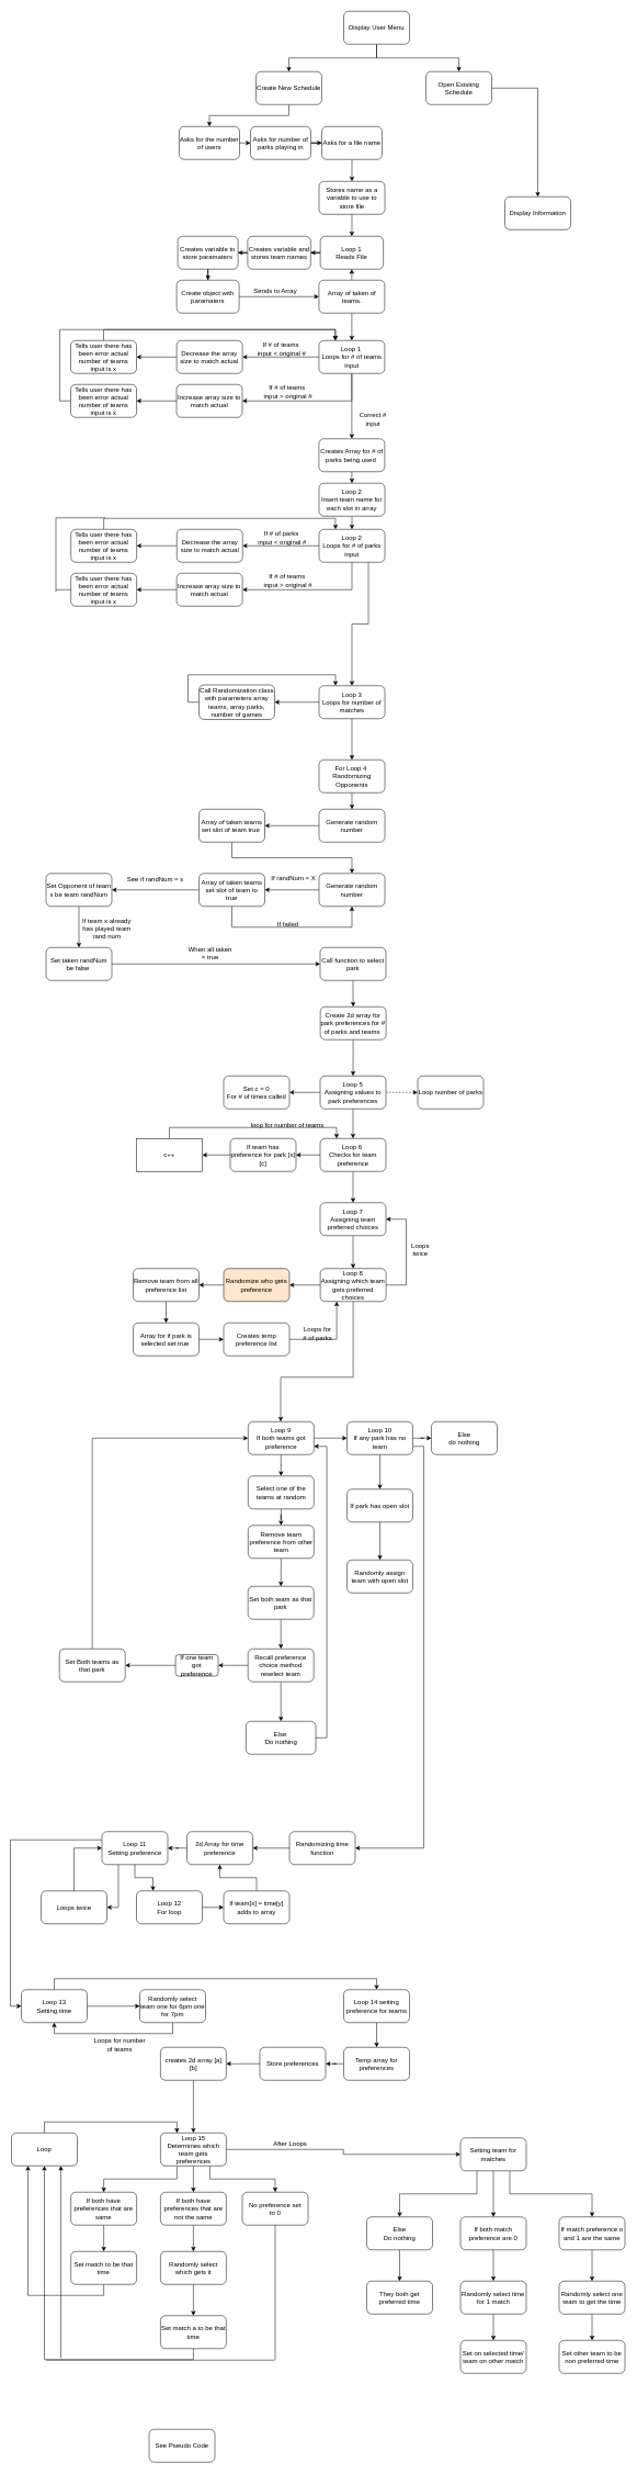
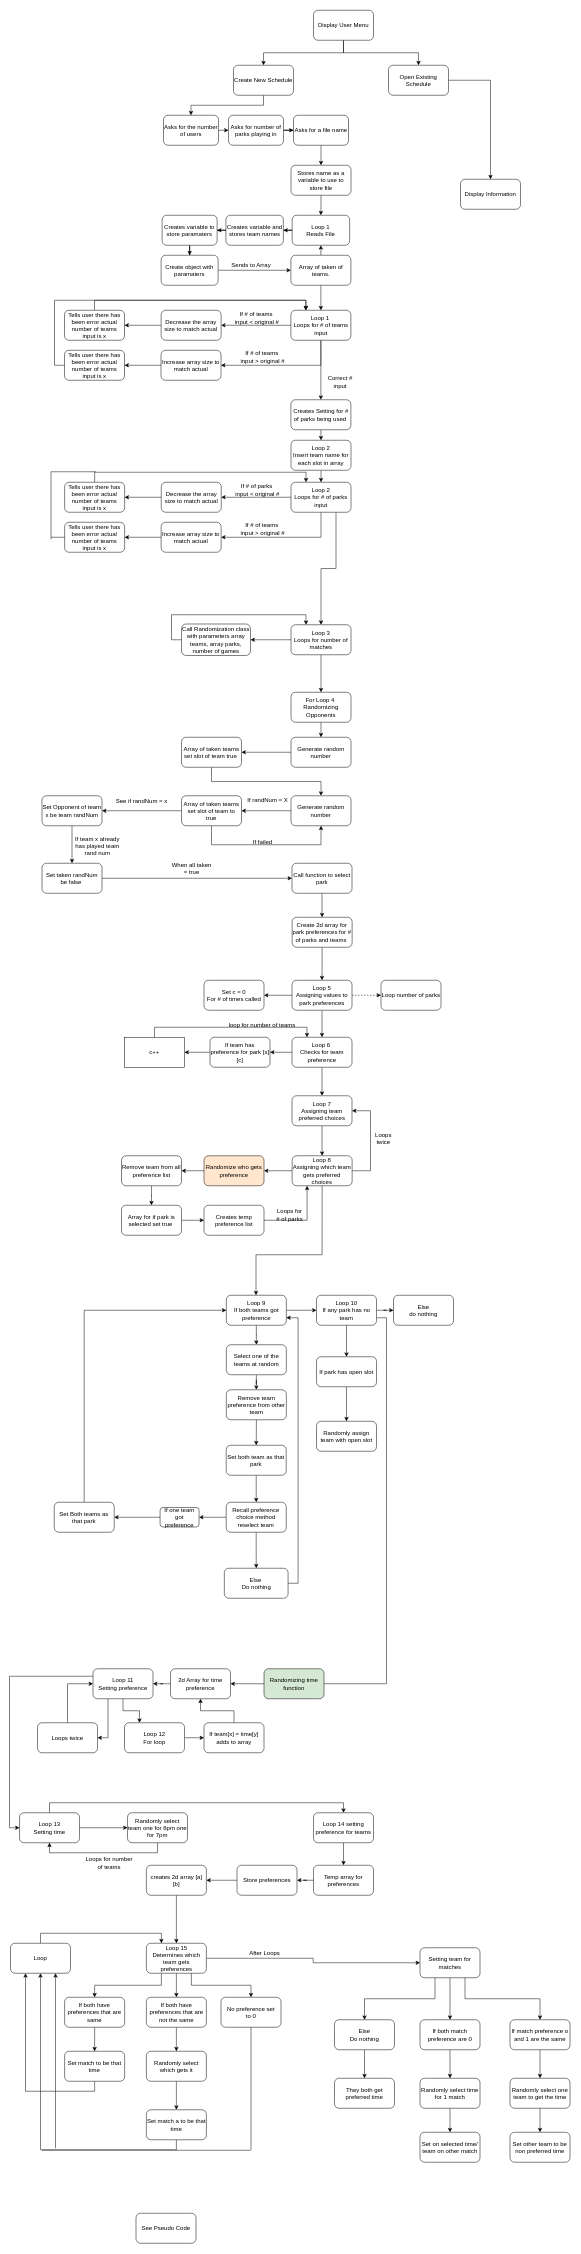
- <mxCell id="58" value="Creates Array for # of parks being used&amp;nbsp;" style="rounded=1;whiteSpace=wrap;html=1;" parent="1" vertex="1"><mxGeometry x="580.75" y="799" width="120" height="60" as="geometry" /></mxCell>
+ <mxCell id="58" value="Creates Setting for # of parks being used&amp;nbsp;" style="rounded=1;whiteSpace=wrap;html=1;" parent="1" vertex="1"><mxGeometry x="580.75" y="799" width="120" height="60" as="geometry" /></mxCell>
- <mxCell id="147" value="Randomizing time function" style="rounded=1;whiteSpace=wrap;html=1;" parent="1" vertex="1"><mxGeometry x="527" y="3337" width="120" height="60" as="geometry" /></mxCell>
+ <mxCell id="147" value="Randomizing time function" style="rounded=1;whiteSpace=wrap;html=1;fillColor=#d5e8d4;" parent="1" vertex="1"><mxGeometry x="527" y="3337" width="120" height="60" as="geometry" /></mxCell>
- <mxCell id="140" style="edgeStyle=orthogonalEdgeStyle;rounded=0;orthogonalLoop=1;jettySize=auto;html=1;exitX=1;exitY=0.75;exitDx=0;exitDy=0;entryX=1;entryY=0.5;entryDx=0;entryDy=0;" parent="1" source="141" target="147" edge="1"><mxGeometry relative="1" as="geometry" /></mxCell>
+ <mxCell id="140" style="edgeStyle=orthogonalEdgeStyle;rounded=0;orthogonalLoop=1;jettySize=auto;html=1;exitX=1;exitY=0.75;exitDx=0;exitDy=0;entryX=1;entryY=0.5;entryDx=0;entryDy=0;endArrow=none;" parent="1" source="141" target="147" edge="1"><mxGeometry relative="1" as="geometry" /></mxCell>
